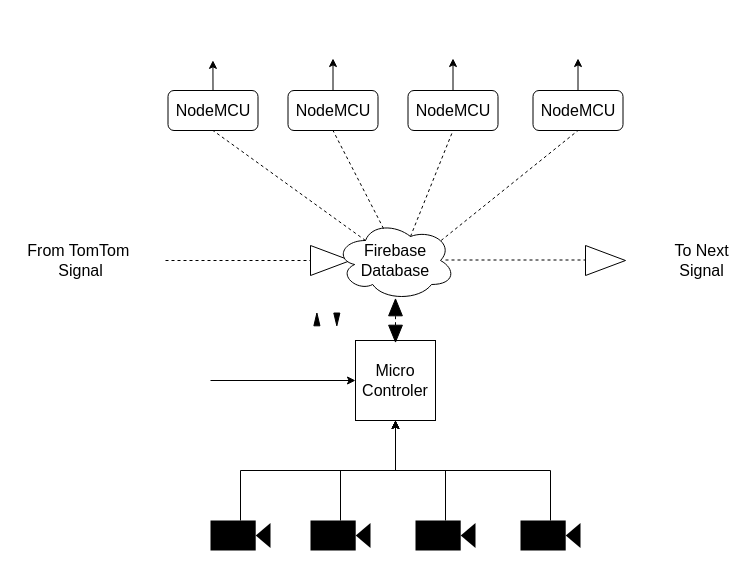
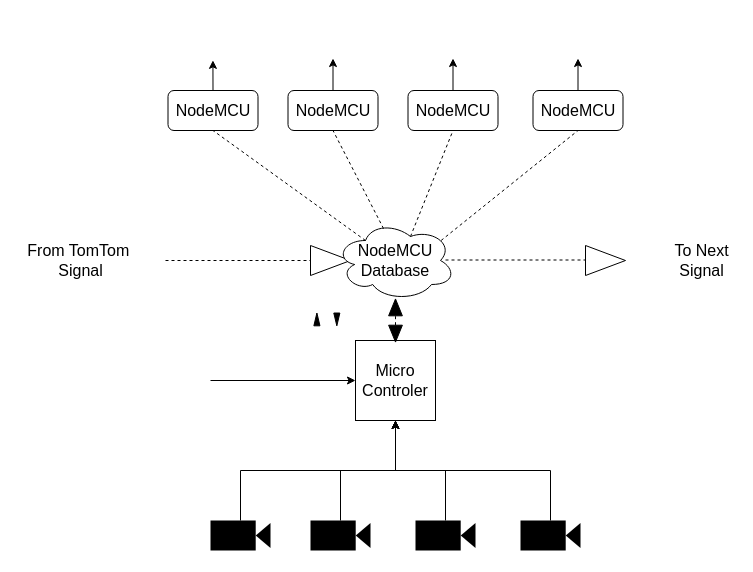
- <mxCell id="17" value="&lt;font style=&quot;font-size: 16px&quot;&gt;Firebase Database&lt;/font&gt;" style="ellipse;shape=cloud;whiteSpace=wrap;html=1;" vertex="1" parent="1"><mxGeometry x="335" y="220" width="120" height="80" as="geometry" /></mxCell>
+ <mxCell id="17" value="&lt;font style=&quot;font-size: 16px&quot;&gt;NodeMCU Database&lt;/font&gt;" style="ellipse;shape=cloud;whiteSpace=wrap;html=1;" vertex="1" parent="1"><mxGeometry x="335" y="220" width="120" height="80" as="geometry" /></mxCell>
